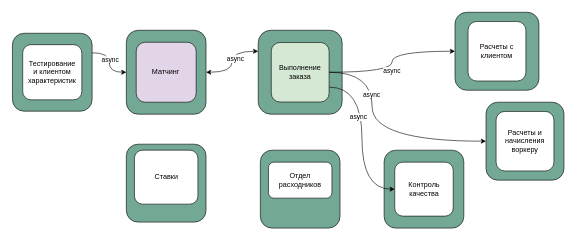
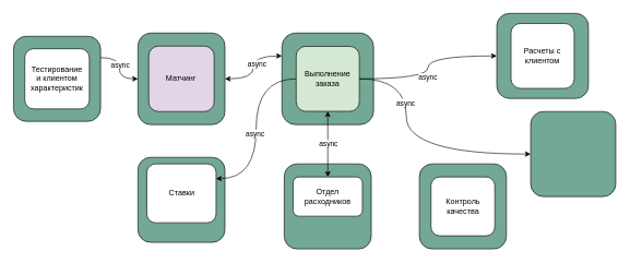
+ <mxCell id="24" value="" style="edgeStyle=orthogonalEdgeStyle;orthogonalLoop=1;jettySize=auto;html=1;curved=1;endArrow=classic;endFill=1;entryX=1;entryY=0.25;entryDx=0;entryDy=0;" parent="1" source="30" target="7" edge="1"><mxGeometry relative="1" as="geometry" /></mxCell>
+ <mxCell id="25" value="async" style="edgeLabel;html=1;align=center;verticalAlign=middle;resizable=0;points=[];" parent="24" vertex="1" connectable="0"><mxGeometry x="0.056" y="-2" relative="1" as="geometry"><mxPoint as="offset" /></mxGeometry></mxCell>
+ <mxCell id="22" value="" style="edgeStyle=orthogonalEdgeStyle;orthogonalLoop=1;jettySize=auto;html=1;endArrow=classic;endFill=1;curved=1;exitX=0.5;exitY=1;exitDx=0;exitDy=0;startArrow=classic;startFill=1;" parent="1" source="30" target="19" edge="1"><mxGeometry relative="1" as="geometry" /></mxCell>
+ <mxCell id="23" value="async" style="edgeLabel;html=1;align=center;verticalAlign=middle;resizable=0;points=[];" parent="22" vertex="1" connectable="0"><mxGeometry x="0.004" relative="1" as="geometry"><mxPoint as="offset" /></mxGeometry></mxCell>
- <mxCell id="35" value="Расчеты и начисления воркеру" style="rounded=1;whiteSpace=wrap;html=1;container=0;" vertex="1" parent="33"><mxGeometry x="16.76" y="15.39" width="96.47" height="99.23" as="geometry" /></mxCell>
- <mxCell id="20" style="edgeStyle=orthogonalEdgeStyle;orthogonalLoop=1;jettySize=auto;html=1;exitX=1;exitY=0.75;exitDx=0;exitDy=0;entryX=0;entryY=0.5;entryDx=0;entryDy=0;curved=1;endArrow=classic;endFill=1;" parent="1" source="30" target="16" edge="1"><mxGeometry relative="1" as="geometry" /></mxCell>
- <mxCell id="21" value="async" style="edgeLabel;html=1;align=center;verticalAlign=middle;resizable=0;points=[];" parent="20" vertex="1" connectable="0"><mxGeometry x="-0.259" y="-7" relative="1" as="geometry"><mxPoint as="offset" /></mxGeometry></mxCell>
